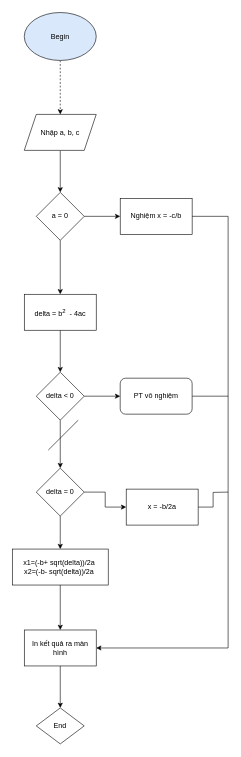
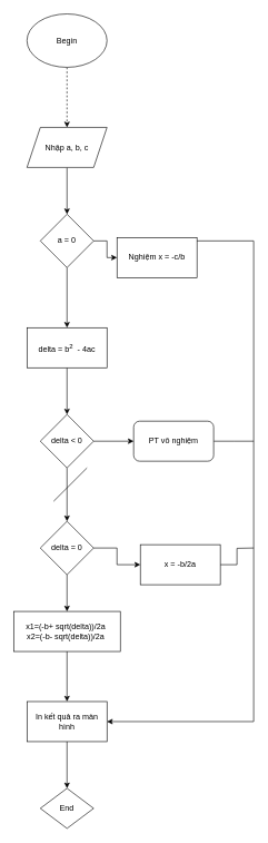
- <mxCell id="3" value="Begin" style="ellipse;whiteSpace=wrap;html=1;fillColor=#dae8fc;" vertex="1" parent="1"><mxGeometry x="40" y="20" width="120" height="80" as="geometry" /></mxCell>
+ <mxCell id="3" value="Begin" style="ellipse;whiteSpace=wrap;html=1;" vertex="1" parent="1"><mxGeometry x="40" y="20" width="120" height="80" as="geometry" /></mxCell>
- <mxCell id="9" value="Nghiệm x = -c/b" style="whiteSpace=wrap;html=1;" vertex="1" parent="1"><mxGeometry x="200" y="330" width="120" height="60" as="geometry" /></mxCell>
+ <mxCell id="9" value="Nghiệm x = -c/b" style="whiteSpace=wrap;html=1;" vertex="1" parent="1"><mxGeometry x="175" y="355" width="120" height="60" as="geometry" /></mxCell>
